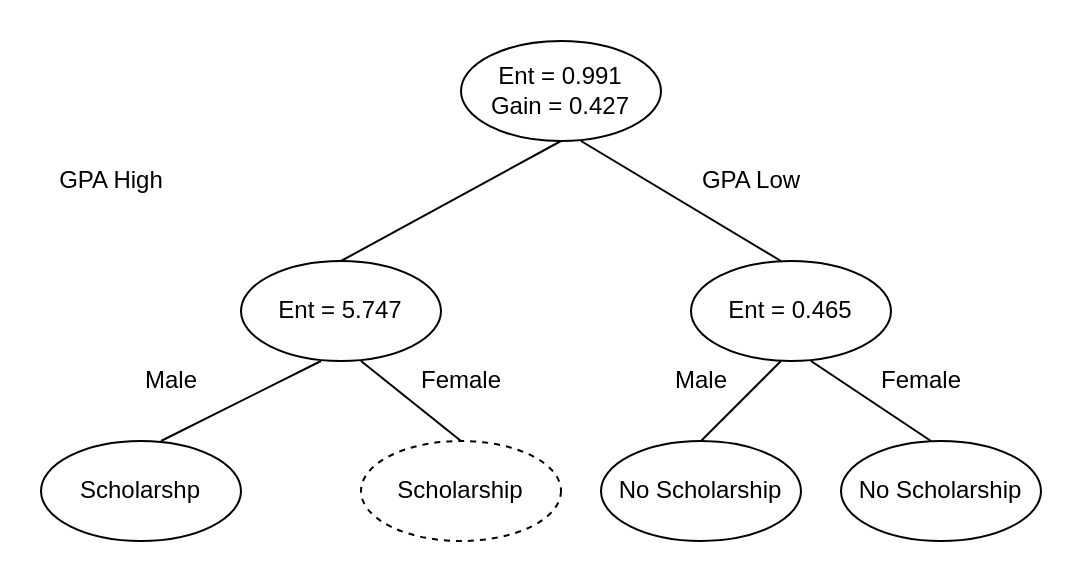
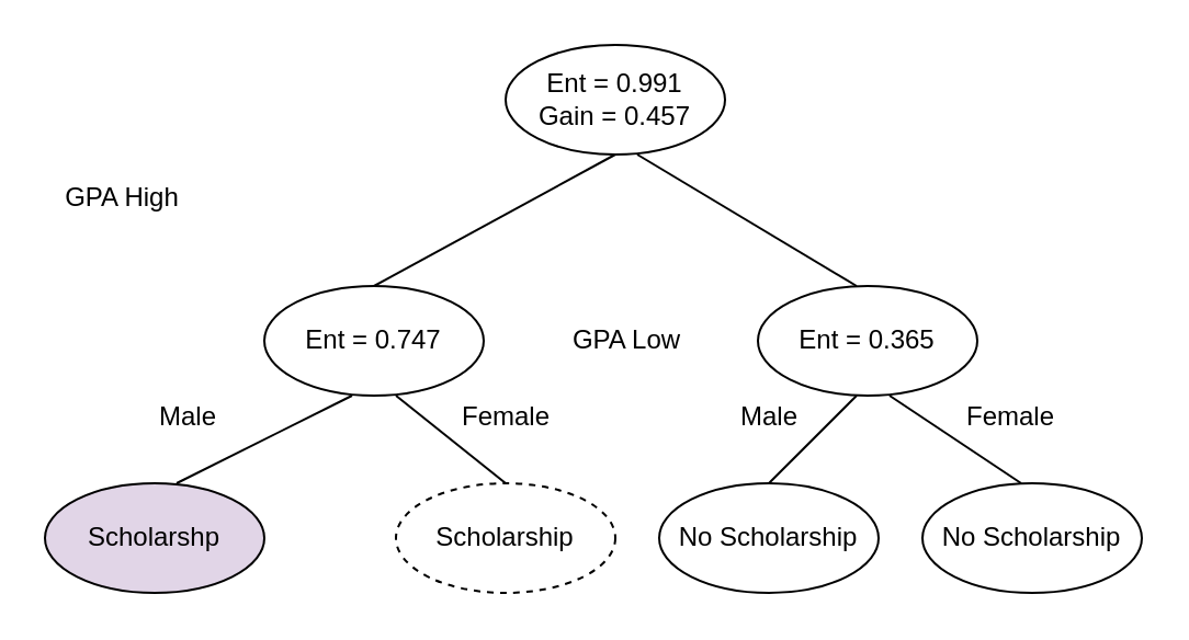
- <mxCell id="2" value="Ent = 0.991&lt;br&gt;Gain = 0.427" style="ellipse;whiteSpace=wrap;html=1;" vertex="1" parent="1"><mxGeometry x="230" y="20" width="100" height="50" as="geometry" /></mxCell>
+ <mxCell id="2" value="Ent = 0.991&lt;br&gt;Gain = 0.457" style="ellipse;whiteSpace=wrap;html=1;" vertex="1" parent="1"><mxGeometry x="230" y="20" width="100" height="50" as="geometry" /></mxCell>
- <mxCell id="6" value="GPA Low" style="text;html=1;resizable=0;autosize=1;align=center;verticalAlign=middle;points=[];fillColor=none;strokeColor=none;rounded=0;" vertex="1" parent="1"><mxGeometry x="345" y="80" width="60" height="20" as="geometry" /></mxCell>
+ <mxCell id="6" value="GPA Low" style="text;html=1;resizable=0;autosize=1;align=center;verticalAlign=middle;points=[];fillColor=none;strokeColor=none;rounded=0;" vertex="1" parent="1"><mxGeometry x="255" y="145" width="60" height="20" as="geometry" /></mxCell>
- <mxCell id="7" value="Ent = 5.747" style="ellipse;whiteSpace=wrap;html=1;" vertex="1" parent="1"><mxGeometry x="120" y="130" width="100" height="50" as="geometry" /></mxCell>
+ <mxCell id="7" value="Ent = 0.747" style="ellipse;whiteSpace=wrap;html=1;" vertex="1" parent="1"><mxGeometry x="120" y="130" width="100" height="50" as="geometry" /></mxCell>
- <mxCell id="8" value="Ent = 0.465" style="ellipse;whiteSpace=wrap;html=1;" vertex="1" parent="1"><mxGeometry x="345" y="130" width="100" height="50" as="geometry" /></mxCell>
+ <mxCell id="8" value="Ent = 0.365" style="ellipse;whiteSpace=wrap;html=1;" vertex="1" parent="1"><mxGeometry x="345" y="130" width="100" height="50" as="geometry" /></mxCell>
- <mxCell id="17" value="Scholarshp" style="ellipse;whiteSpace=wrap;html=1;" vertex="1" parent="1"><mxGeometry x="20" y="220" width="100" height="50" as="geometry" /></mxCell>
+ <mxCell id="17" value="Scholarshp" style="ellipse;whiteSpace=wrap;html=1;fillColor=#e1d5e7;" vertex="1" parent="1"><mxGeometry x="20" y="220" width="100" height="50" as="geometry" /></mxCell>
